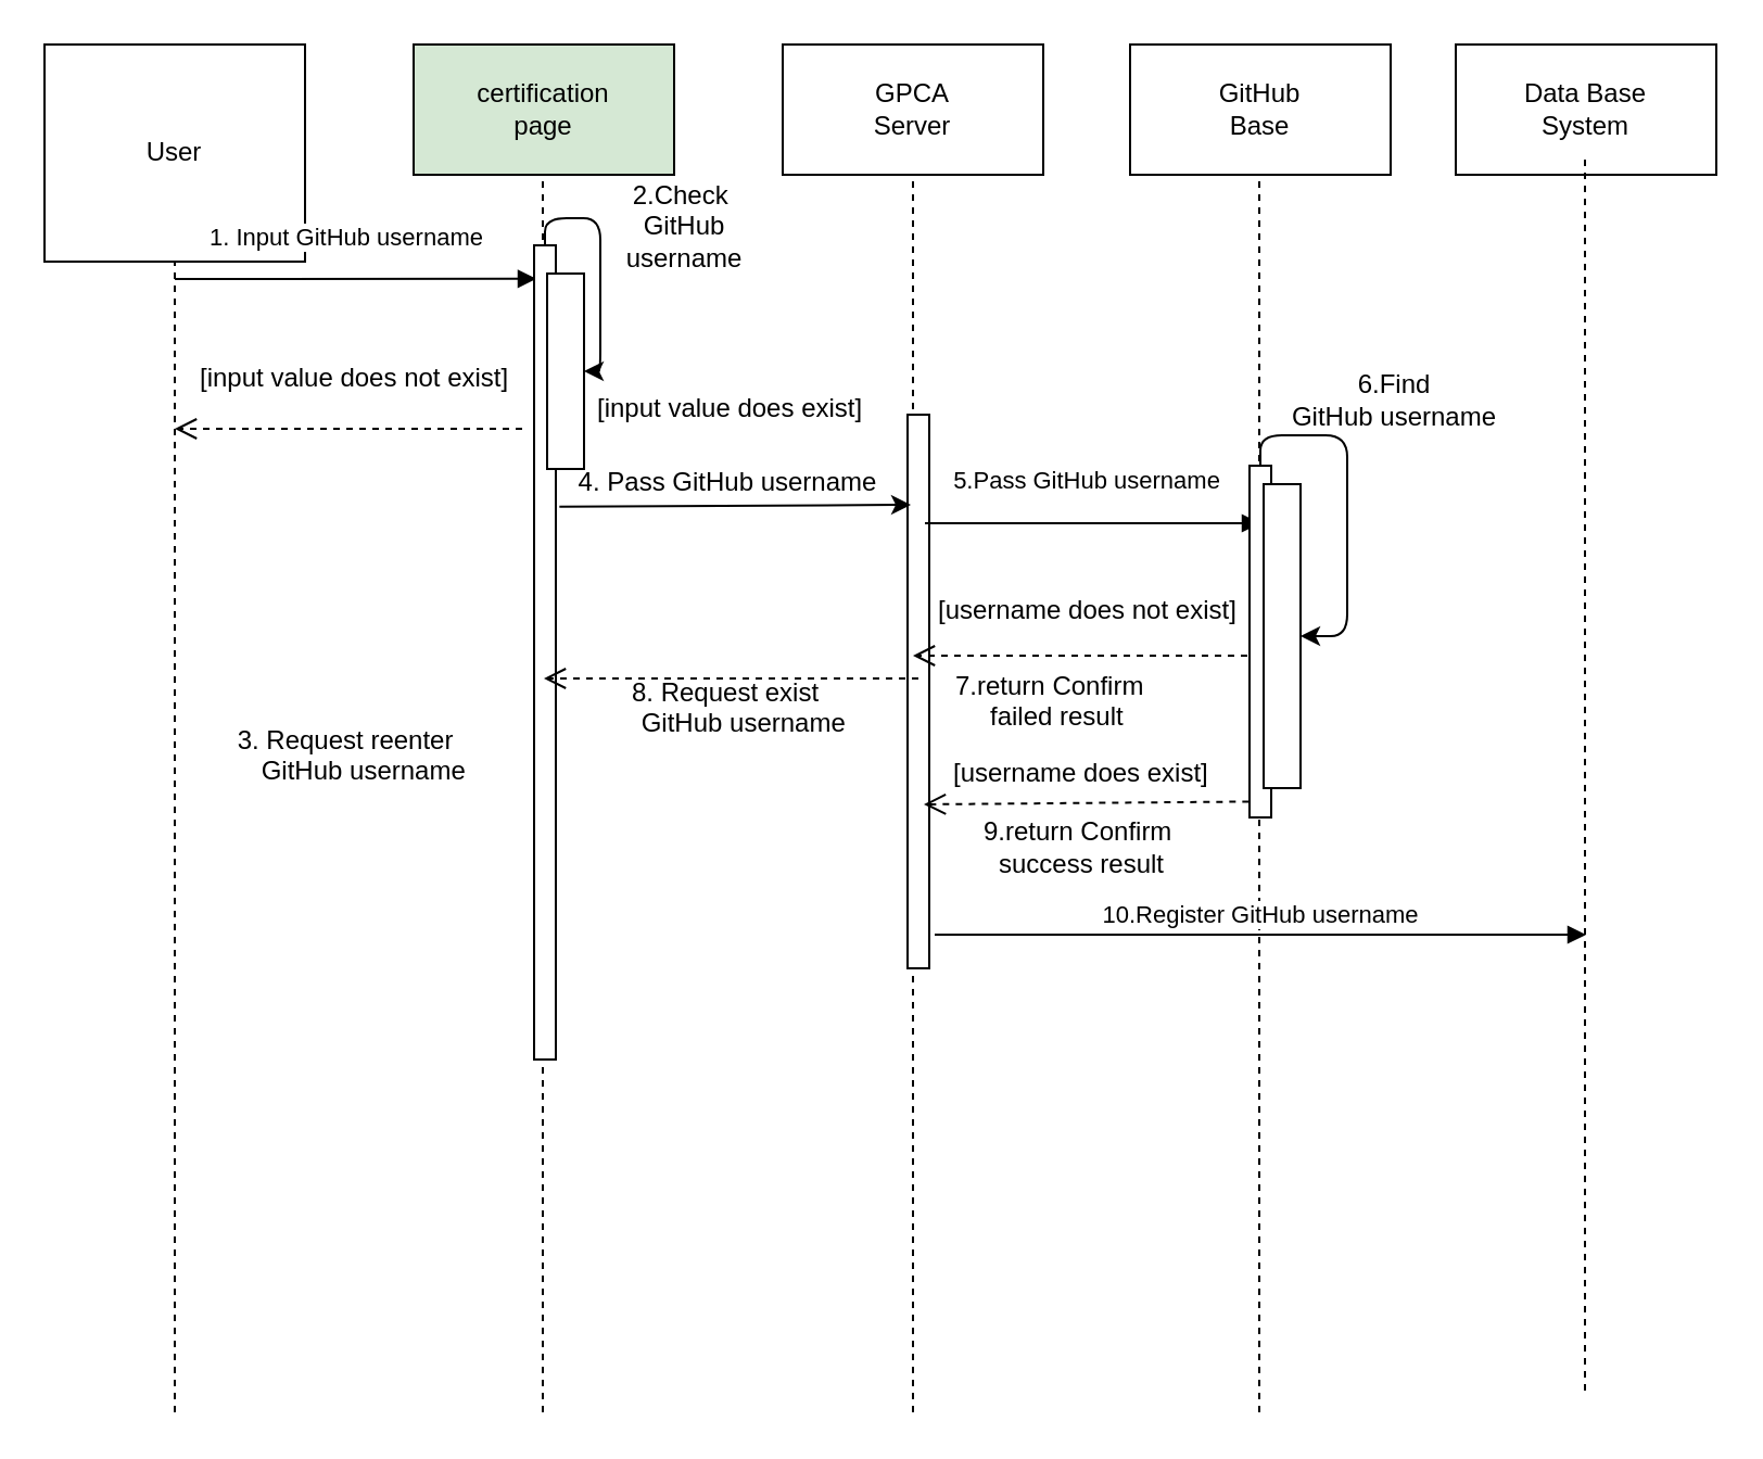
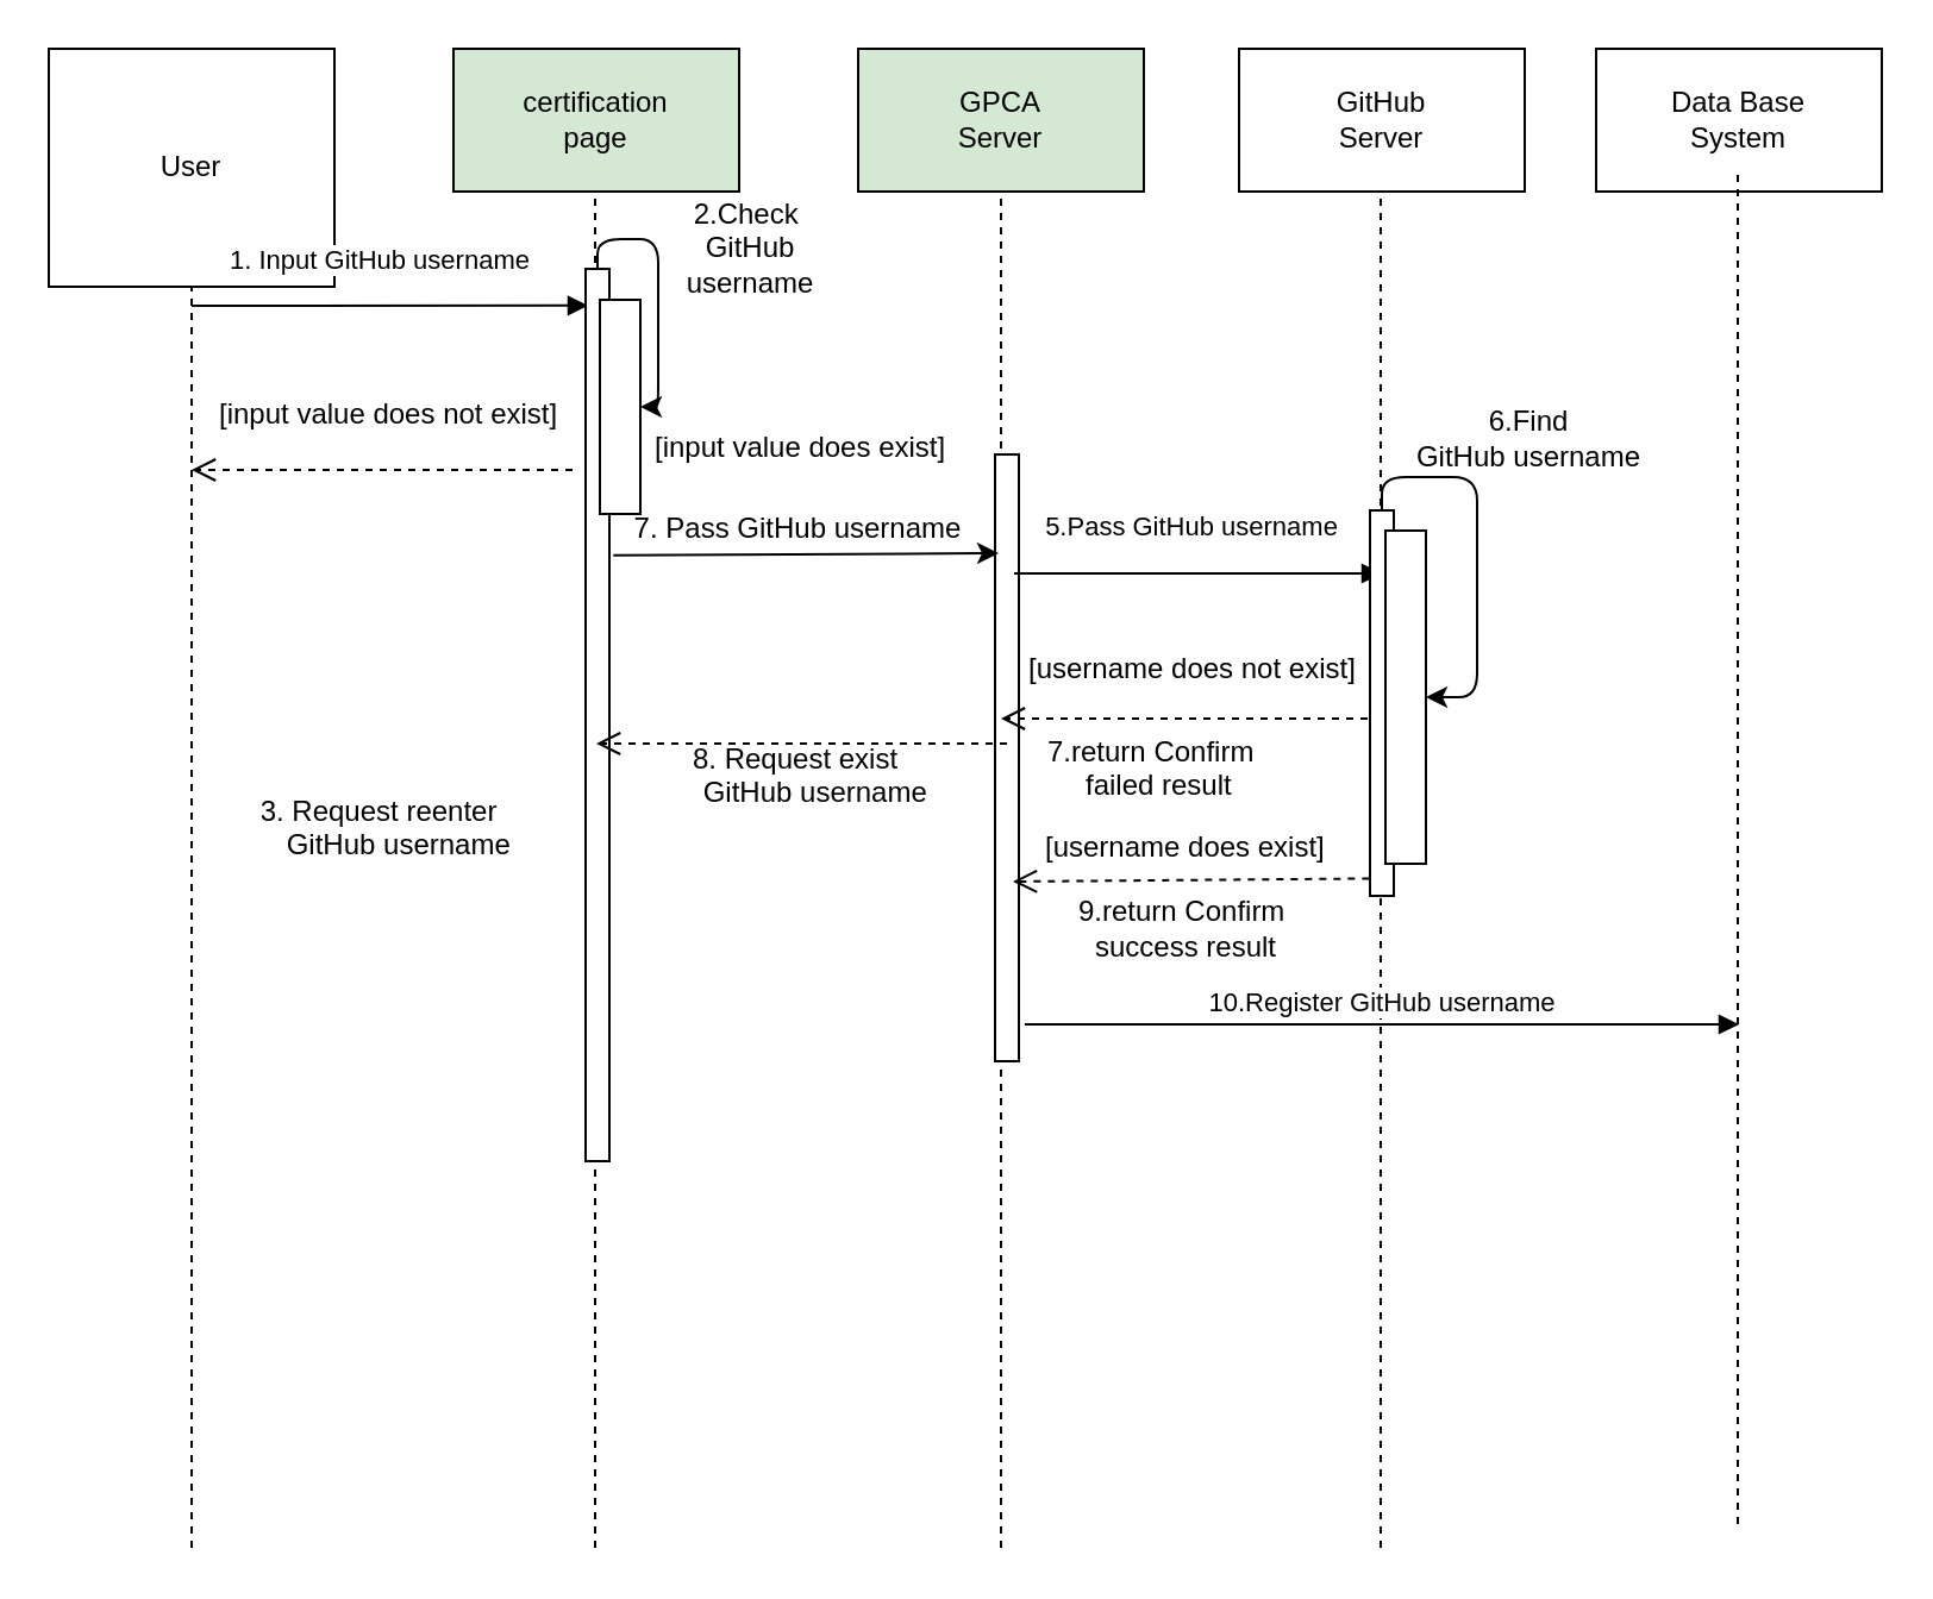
- <mxCell id="3" value="GPCA&lt;br&gt;Server&lt;br&gt;" style="rounded=0;whiteSpace=wrap;html=1;" vertex="1" parent="1"><mxGeometry x="360" y="20" width="120" height="60" as="geometry" /></mxCell>
+ <mxCell id="3" value="GPCA&lt;br&gt;Server&lt;br&gt;" style="rounded=0;whiteSpace=wrap;html=1;fillColor=#d5e8d4;" vertex="1" parent="1"><mxGeometry x="360" y="20" width="120" height="60" as="geometry" /></mxCell>
- <mxCell id="7" value="GitHub&lt;br&gt;Base&lt;br&gt;" style="rounded=0;whiteSpace=wrap;html=1;" vertex="1" parent="1"><mxGeometry x="520" y="20" width="120" height="60" as="geometry" /></mxCell>
+ <mxCell id="7" value="GitHub&lt;br&gt;Server&lt;br&gt;" style="rounded=0;whiteSpace=wrap;html=1;" vertex="1" parent="1"><mxGeometry x="520" y="20" width="120" height="60" as="geometry" /></mxCell>
- <mxCell id="26" value="4. Pass GitHub username" style="text;html=1;strokeColor=none;fillColor=none;align=center;verticalAlign=middle;whiteSpace=wrap;rounded=0;" vertex="1" parent="1"><mxGeometry x="260" y="213" width="150" height="17" as="geometry" /></mxCell>
+ <mxCell id="26" value="7. Pass GitHub username" style="text;html=1;strokeColor=none;fillColor=none;align=center;verticalAlign=middle;whiteSpace=wrap;rounded=0;" vertex="1" parent="1"><mxGeometry x="260" y="213" width="150" height="17" as="geometry" /></mxCell>
